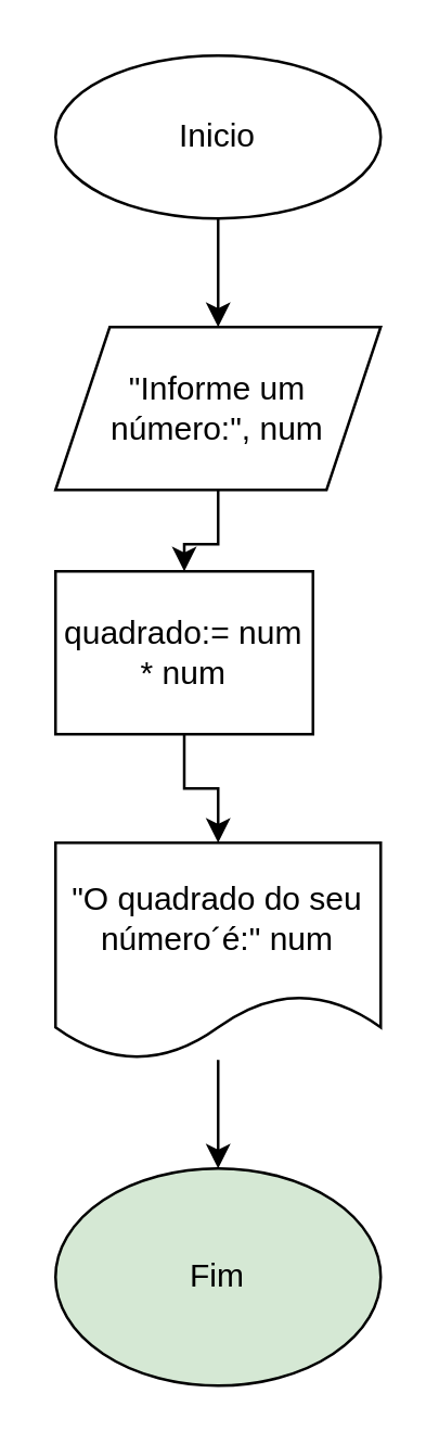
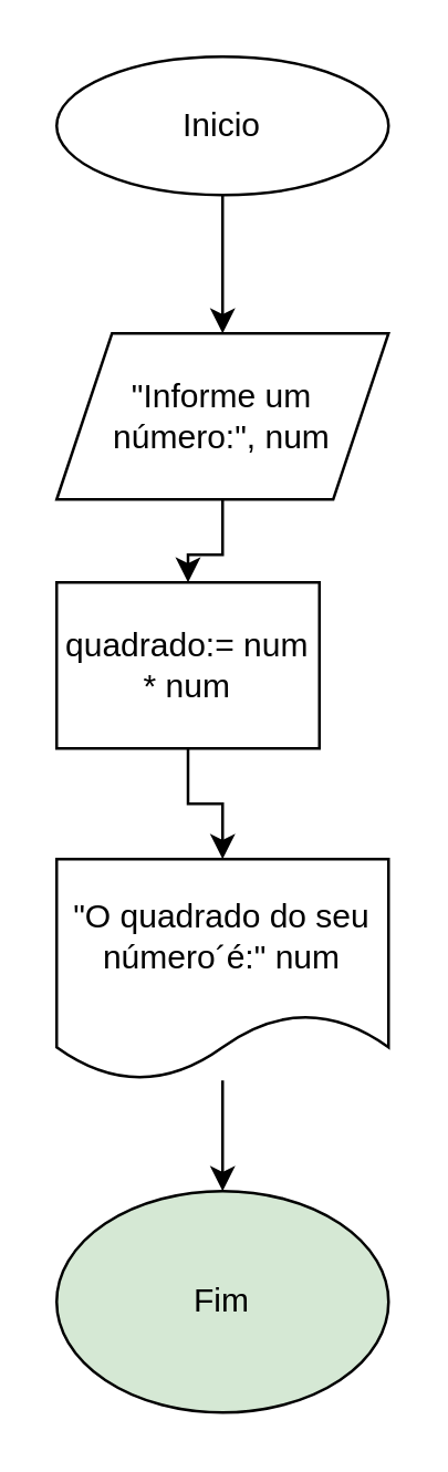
- <mxCell id="3" value="Inicio" style="ellipse;whiteSpace=wrap;html=1;" vertex="1" parent="1"><mxGeometry x="20" y="20" width="120" height="60" as="geometry" /></mxCell>
+ <mxCell id="3" value="Inicio" style="ellipse;whiteSpace=wrap;html=1;" vertex="1" parent="1"><mxGeometry x="20" y="20" width="120" height="50" as="geometry" /></mxCell>
